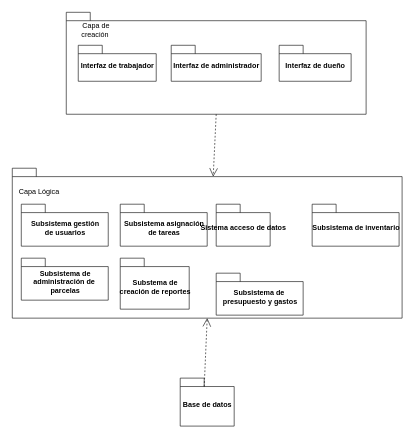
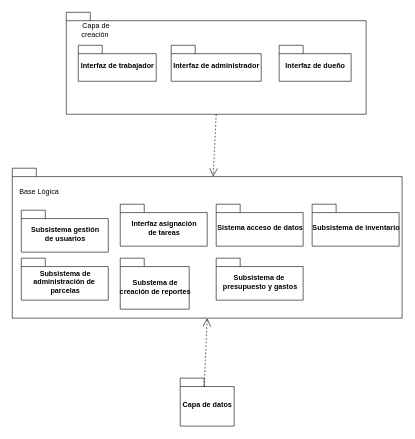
- <mxCell id="8" value="Capa Lógica" style="text;html=1;strokeColor=none;fillColor=none;align=center;verticalAlign=middle;whiteSpace=wrap;rounded=0;" vertex="1" parent="1"><mxGeometry x="30" y="310" width="70" height="20" as="geometry" /></mxCell>
+ <mxCell id="8" value="Base Lógica" style="text;html=1;strokeColor=none;fillColor=none;align=center;verticalAlign=middle;whiteSpace=wrap;rounded=0;" vertex="1" parent="1"><mxGeometry x="30" y="310" width="70" height="20" as="geometry" /></mxCell>
- <mxCell id="9" value="Subsistema gestión&lt;br&gt;de usuarios" style="shape=folder;fontStyle=1;spacingTop=10;tabWidth=40;tabHeight=14;tabPosition=left;html=1;" vertex="1" parent="1"><mxGeometry x="35" y="340" width="145" height="70" as="geometry" /></mxCell>
+ <mxCell id="9" value="Subsistema gestión&lt;br&gt;de usuarios" style="shape=folder;fontStyle=1;spacingTop=10;tabWidth=40;tabHeight=14;tabPosition=left;html=1;" vertex="1" parent="1"><mxGeometry x="35" y="350" width="145" height="70" as="geometry" /></mxCell>
- <mxCell id="11" value="Sistema acceso de datos" style="shape=folder;fontStyle=1;spacingTop=10;tabWidth=40;tabHeight=14;tabPosition=left;html=1;" vertex="1" parent="1"><mxGeometry x="360" y="340" width="90" height="70" as="geometry" /></mxCell>
+ <mxCell id="11" value="Sistema acceso de datos" style="shape=folder;fontStyle=1;spacingTop=10;tabWidth=40;tabHeight=14;tabPosition=left;html=1;" vertex="1" parent="1"><mxGeometry x="360" y="340" width="145" height="70" as="geometry" /></mxCell>
- <mxCell id="10" value="Subsistema asignación&lt;br&gt;de tareas" style="shape=folder;fontStyle=1;spacingTop=10;tabWidth=40;tabHeight=14;tabPosition=left;html=1;" vertex="1" parent="1"><mxGeometry x="200" y="340" width="145" height="70" as="geometry" /></mxCell>
+ <mxCell id="10" value="Interfaz asignación&lt;br&gt;de tareas" style="shape=folder;fontStyle=1;spacingTop=10;tabWidth=40;tabHeight=14;tabPosition=left;html=1;" vertex="1" parent="1"><mxGeometry x="200" y="340" width="145" height="70" as="geometry" /></mxCell>
- <mxCell id="18" value="Subsistema de&amp;nbsp;&lt;br&gt;presupuesto y gastos" style="shape=folder;fontStyle=1;spacingTop=10;tabWidth=40;tabHeight=14;tabPosition=left;html=1;" vertex="1" parent="1"><mxGeometry x="360" y="455" width="145" height="70" as="geometry" /></mxCell>
+ <mxCell id="18" value="Subsistema de&amp;nbsp;&lt;br&gt;presupuesto y gastos" style="shape=folder;fontStyle=1;spacingTop=10;tabWidth=40;tabHeight=14;tabPosition=left;html=1;" vertex="1" parent="1"><mxGeometry x="360" y="430" width="145" height="70" as="geometry" /></mxCell>
- <mxCell id="12" value="Base de datos" style="shape=folder;fontStyle=1;spacingTop=10;tabWidth=40;tabHeight=14;tabPosition=left;html=1;" vertex="1" parent="1"><mxGeometry x="300" y="630" width="90" height="80" as="geometry" /></mxCell>
+ <mxCell id="12" value="Capa de datos" style="shape=folder;fontStyle=1;spacingTop=10;tabWidth=40;tabHeight=14;tabPosition=left;html=1;" vertex="1" parent="1"><mxGeometry x="300" y="630" width="90" height="80" as="geometry" /></mxCell>
